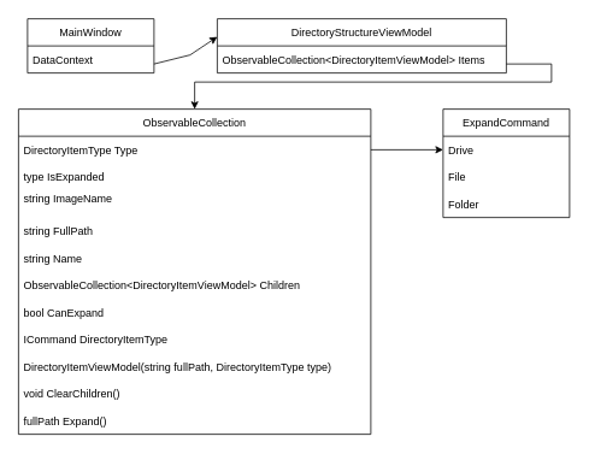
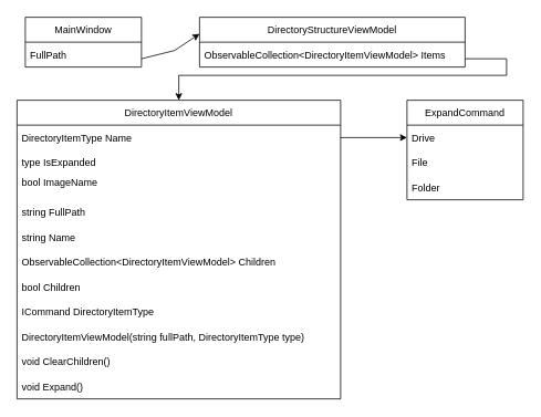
- <mxCell id="3" value="DataContext" style="text;strokeColor=none;fillColor=none;align=left;verticalAlign=middle;spacingLeft=4;spacingRight=4;overflow=hidden;points=[[0,0.5],[1,0.5]];portConstraint=eastwest;rotatable=0;" vertex="1" parent="2"><mxGeometry y="30" width="140" height="30" as="geometry" /></mxCell>
+ <mxCell id="3" value="FullPath" style="text;strokeColor=none;fillColor=none;align=left;verticalAlign=middle;spacingLeft=4;spacingRight=4;overflow=hidden;points=[[0,0.5],[1,0.5]];portConstraint=eastwest;rotatable=0;" vertex="1" parent="2"><mxGeometry y="30" width="140" height="30" as="geometry" /></mxCell>
- <mxCell id="7" value="ObservableCollection" style="swimlane;fontStyle=0;childLayout=stackLayout;horizontal=1;startSize=30;horizontalStack=0;resizeParent=1;resizeParentMax=0;resizeLast=0;collapsible=1;marginBottom=0;" vertex="1" parent="1"><mxGeometry x="20" y="120" width="390" height="360" as="geometry"><mxRectangle x="240" y="170" width="170" height="30" as="alternateBounds" /></mxGeometry></mxCell>
+ <mxCell id="7" value="DirectoryItemViewModel" style="swimlane;fontStyle=0;childLayout=stackLayout;horizontal=1;startSize=30;horizontalStack=0;resizeParent=1;resizeParentMax=0;resizeLast=0;collapsible=1;marginBottom=0;" vertex="1" parent="1"><mxGeometry x="20" y="120" width="390" height="360" as="geometry"><mxRectangle x="240" y="170" width="170" height="30" as="alternateBounds" /></mxGeometry></mxCell>
- <mxCell id="8" value="DirectoryItemType Type" style="text;strokeColor=none;fillColor=none;align=left;verticalAlign=middle;spacingLeft=4;spacingRight=4;overflow=hidden;points=[[0,0.5],[1,0.5]];portConstraint=eastwest;rotatable=0;" vertex="1" parent="7"><mxGeometry y="30" width="390" height="30" as="geometry" /></mxCell>
+ <mxCell id="8" value="DirectoryItemType Name" style="text;strokeColor=none;fillColor=none;align=left;verticalAlign=middle;spacingLeft=4;spacingRight=4;overflow=hidden;points=[[0,0.5],[1,0.5]];portConstraint=eastwest;rotatable=0;" vertex="1" parent="7"><mxGeometry y="30" width="390" height="30" as="geometry" /></mxCell>
- <mxCell id="10" value="string ImageName&#10;" style="text;strokeColor=none;fillColor=none;align=left;verticalAlign=middle;spacingLeft=4;spacingRight=4;overflow=hidden;points=[[0,0.5],[1,0.5]];portConstraint=eastwest;rotatable=0;" vertex="1" parent="7"><mxGeometry y="90" width="390" height="30" as="geometry" /></mxCell>
+ <mxCell id="10" value="bool ImageName&#10;" style="text;strokeColor=none;fillColor=none;align=left;verticalAlign=middle;spacingLeft=4;spacingRight=4;overflow=hidden;points=[[0,0.5],[1,0.5]];portConstraint=eastwest;rotatable=0;" vertex="1" parent="7"><mxGeometry y="90" width="390" height="30" as="geometry" /></mxCell>
- <mxCell id="14" value="bool CanExpand" style="text;strokeColor=none;fillColor=none;align=left;verticalAlign=middle;spacingLeft=4;spacingRight=4;overflow=hidden;points=[[0,0.5],[1,0.5]];portConstraint=eastwest;rotatable=0;" vertex="1" parent="7"><mxGeometry y="210" width="390" height="30" as="geometry" /></mxCell>
+ <mxCell id="14" value="bool Children" style="text;strokeColor=none;fillColor=none;align=left;verticalAlign=middle;spacingLeft=4;spacingRight=4;overflow=hidden;points=[[0,0.5],[1,0.5]];portConstraint=eastwest;rotatable=0;" vertex="1" parent="7"><mxGeometry y="210" width="390" height="30" as="geometry" /></mxCell>
- <mxCell id="18" value="fullPath Expand()" style="text;strokeColor=none;fillColor=none;align=left;verticalAlign=middle;spacingLeft=4;spacingRight=4;overflow=hidden;points=[[0,0.5],[1,0.5]];portConstraint=eastwest;rotatable=0;" vertex="1" parent="7"><mxGeometry y="330" width="390" height="30" as="geometry" /></mxCell>
+ <mxCell id="18" value="void Expand()" style="text;strokeColor=none;fillColor=none;align=left;verticalAlign=middle;spacingLeft=4;spacingRight=4;overflow=hidden;points=[[0,0.5],[1,0.5]];portConstraint=eastwest;rotatable=0;" vertex="1" parent="7"><mxGeometry y="330" width="390" height="30" as="geometry" /></mxCell>
